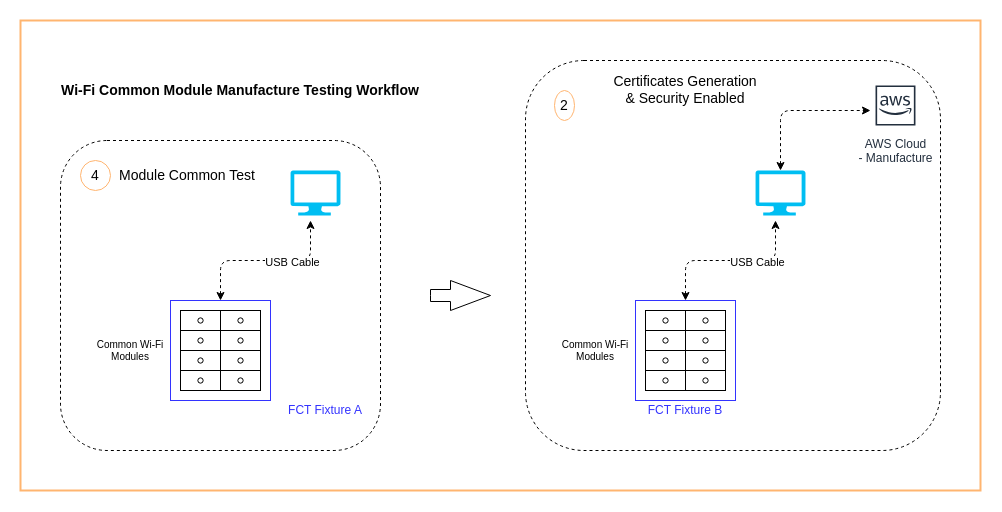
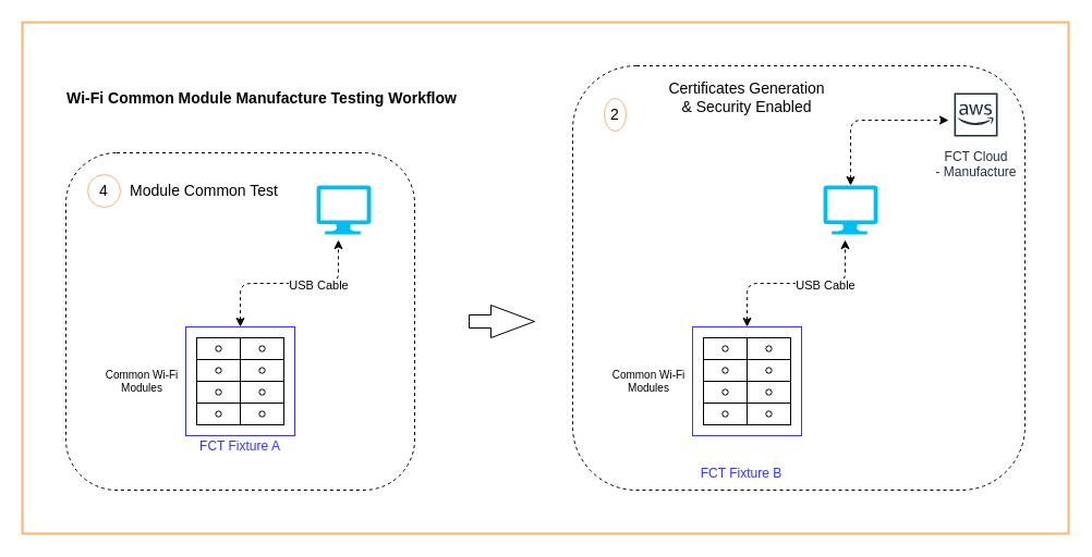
- <mxCell id="14" value="AWS Cloud &lt;br&gt;- Manufacture" style="outlineConnect=0;fontColor=#232F3E;gradientColor=none;strokeColor=#232F3E;fillColor=#ffffff;dashed=0;verticalLabelPosition=bottom;verticalAlign=top;align=center;html=1;fontSize=12;fontStyle=0;aspect=fixed;shape=mxgraph.aws4.resourceIcon;resIcon=mxgraph.aws4.aws_cloud;" vertex="1" parent="1"><mxGeometry x="870" y="80" width="50" height="50" as="geometry" /></mxCell>
+ <mxCell id="14" value="FCT Cloud &lt;br&gt;- Manufacture" style="outlineConnect=0;fontColor=#232F3E;gradientColor=none;strokeColor=#232F3E;fillColor=#ffffff;dashed=0;verticalLabelPosition=bottom;verticalAlign=top;align=center;html=1;fontSize=12;fontStyle=0;aspect=fixed;shape=mxgraph.aws4.resourceIcon;resIcon=mxgraph.aws4.aws_cloud;" vertex="1" parent="1"><mxGeometry x="870" y="80" width="50" height="50" as="geometry" /></mxCell>
- <mxCell id="12" value="FCT Fixture A" style="text;html=1;strokeColor=none;fillColor=none;align=center;verticalAlign=middle;whiteSpace=wrap;rounded=0;fontColor=#3333FF;" vertex="1" parent="1"><mxGeometry x="285" y="400" width="80" height="20" as="geometry" /></mxCell>
+ <mxCell id="12" value="FCT Fixture A" style="text;html=1;strokeColor=none;fillColor=none;align=center;verticalAlign=middle;whiteSpace=wrap;rounded=0;fontColor=#3333FF;" vertex="1" parent="1"><mxGeometry x="180" y="400" width="80" height="20" as="geometry" /></mxCell>
- <mxCell id="24" value="FCT Fixture B" style="text;html=1;strokeColor=none;fillColor=none;align=center;verticalAlign=middle;whiteSpace=wrap;rounded=0;fontColor=#3333FF;" vertex="1" parent="1"><mxGeometry x="645" y="400" width="80" height="20" as="geometry" /></mxCell>
+ <mxCell id="24" value="FCT Fixture B" style="text;html=1;strokeColor=none;fillColor=none;align=center;verticalAlign=middle;whiteSpace=wrap;rounded=0;fontColor=#3333FF;" vertex="1" parent="1"><mxGeometry x="640" y="425" width="80" height="20" as="geometry" /></mxCell>
